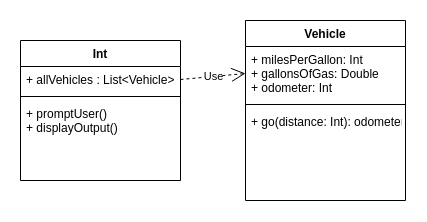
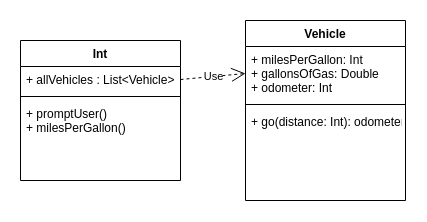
- <mxCell id="5" value="+ promptUser()&#10;+ displayOutput()&#10;" style="text;strokeColor=none;fillColor=none;align=left;verticalAlign=top;spacingLeft=4;spacingRight=4;overflow=hidden;rotatable=0;points=[[0,0.5],[1,0.5]];portConstraint=eastwest;" vertex="1" parent="2"><mxGeometry y="60" width="160" height="80" as="geometry" /></mxCell>
+ <mxCell id="5" value="+ promptUser()&#10;+ milesPerGallon()&#10;" style="text;strokeColor=none;fillColor=none;align=left;verticalAlign=top;spacingLeft=4;spacingRight=4;overflow=hidden;rotatable=0;points=[[0,0.5],[1,0.5]];portConstraint=eastwest;" vertex="1" parent="2"><mxGeometry y="60" width="160" height="80" as="geometry" /></mxCell>
